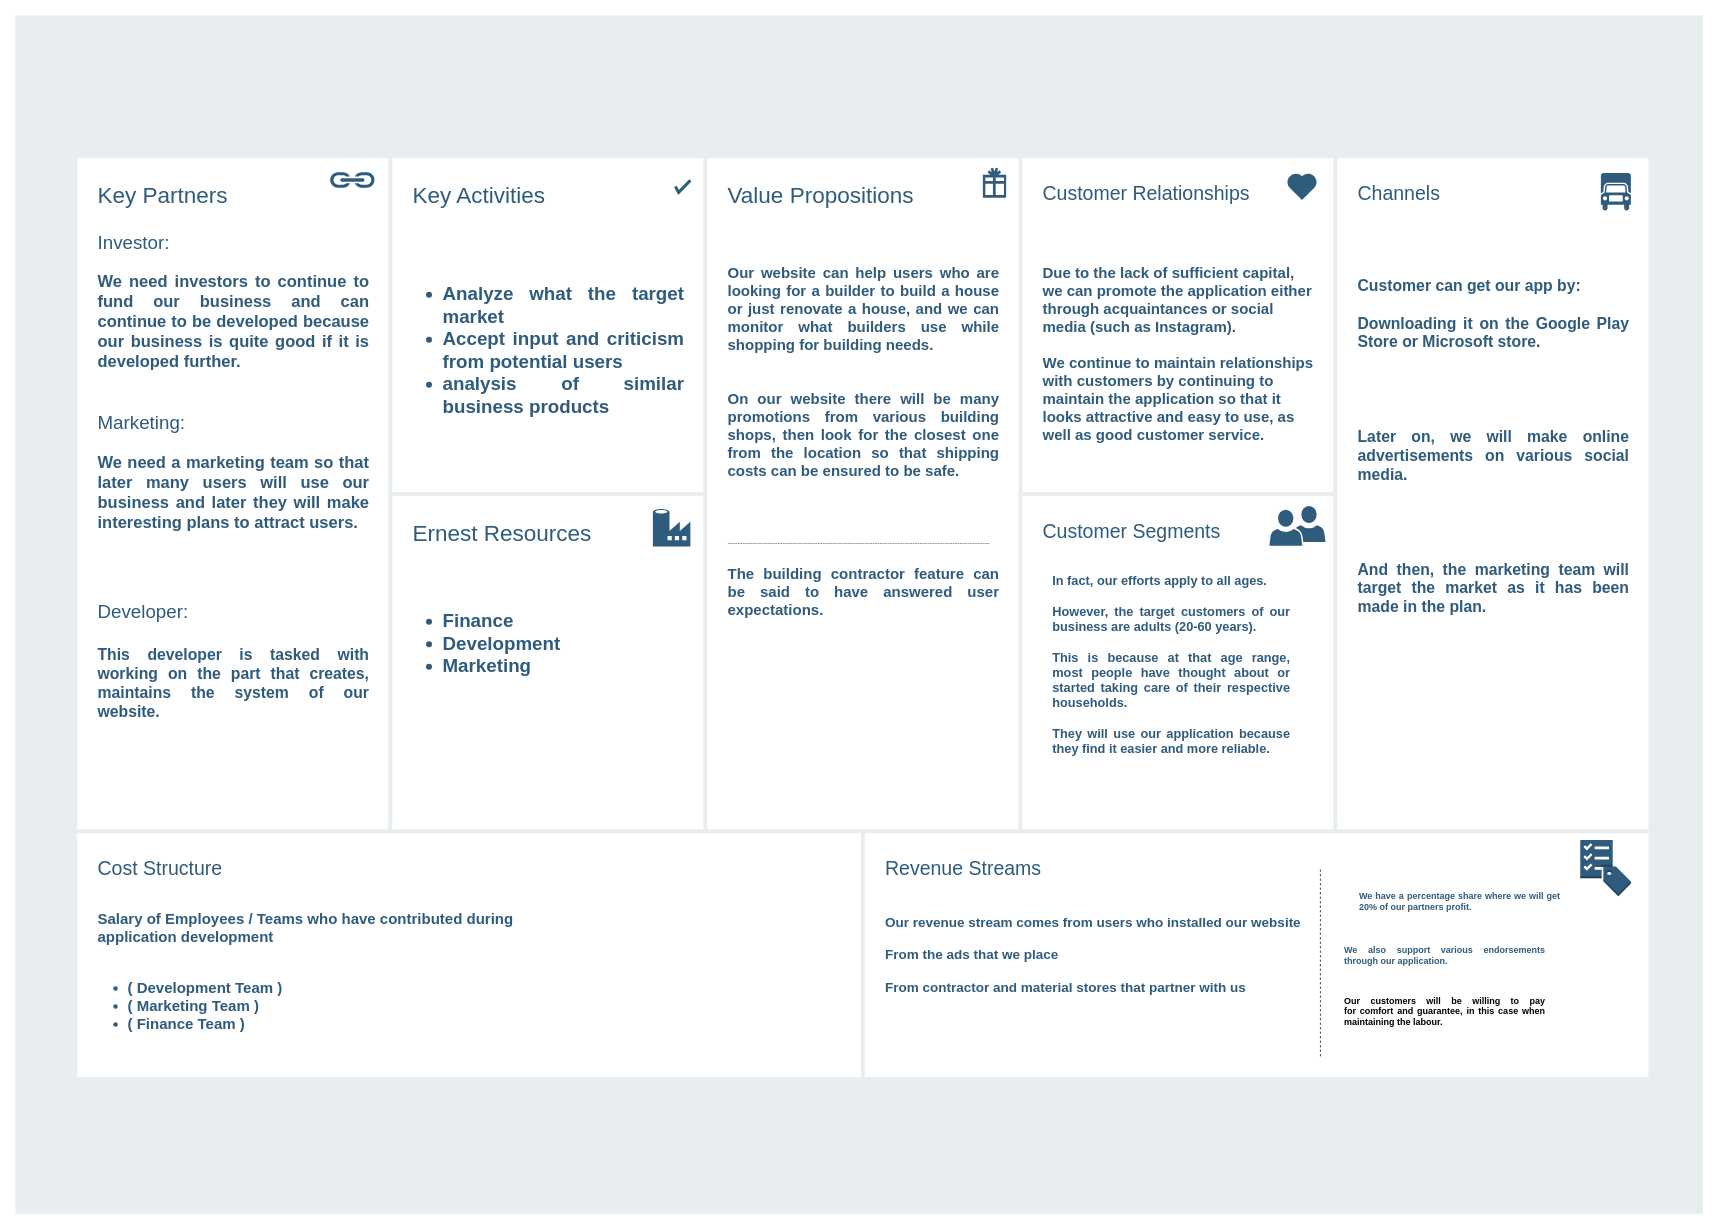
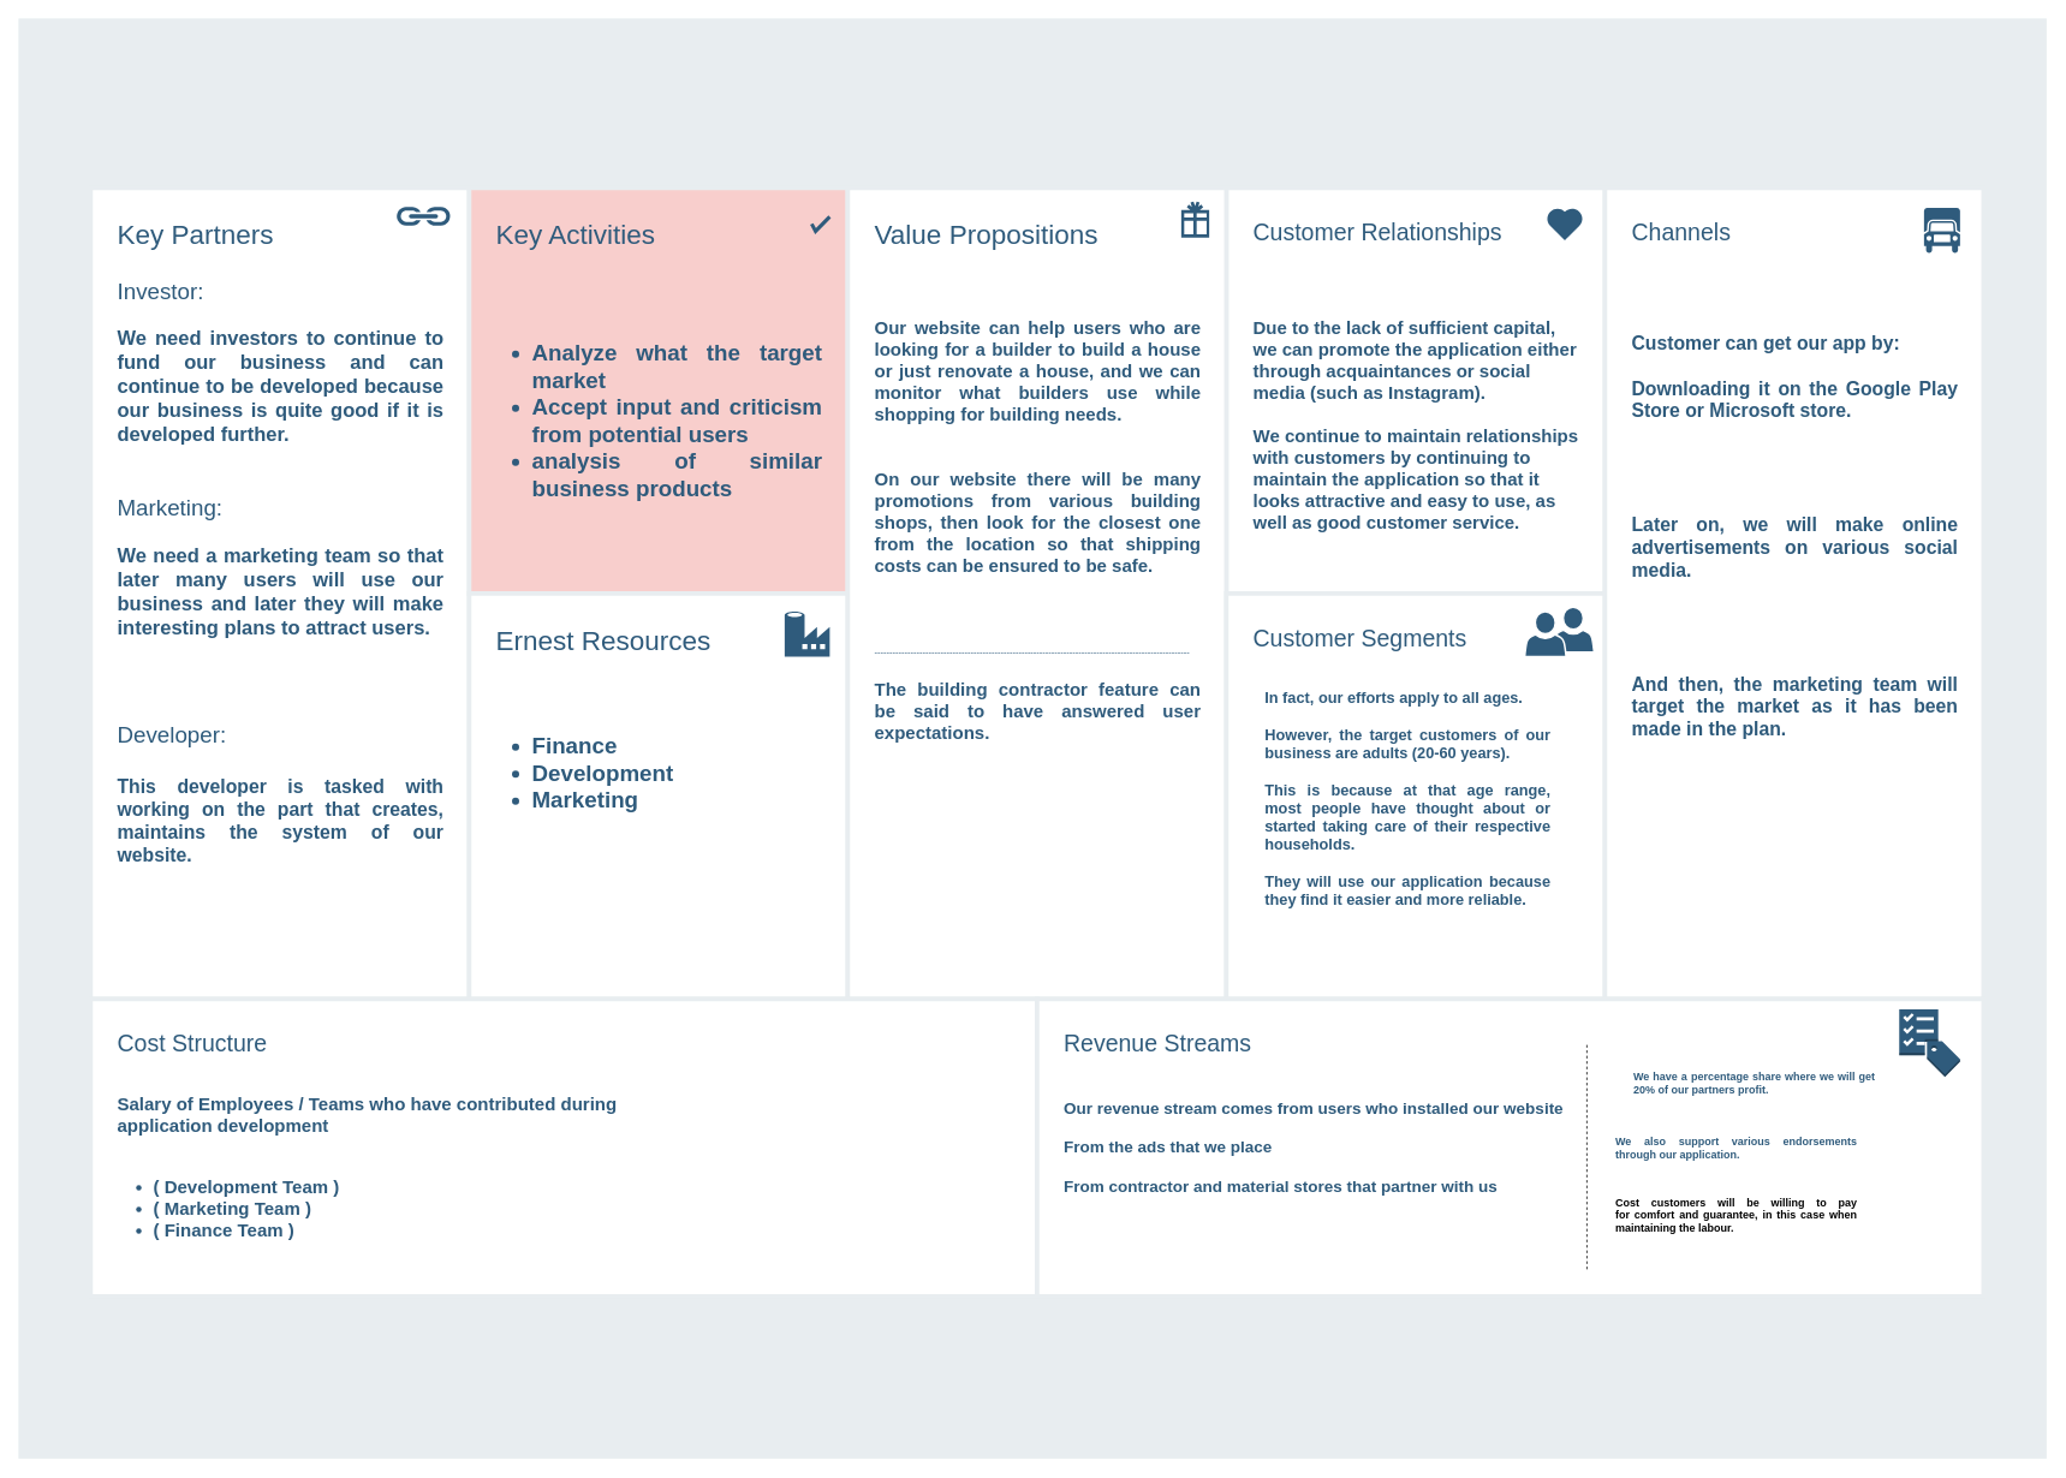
- <mxCell id="5" value="&lt;font&gt;&lt;font style=&quot;font-size: 30px&quot;&gt;Key Activities&lt;/font&gt;&lt;br style=&quot;font-size: 12px&quot;&gt;&lt;/font&gt;&lt;font style=&quot;font-size: 20px&quot;&gt;&lt;br style=&quot;font-size: 12px&quot;&gt;&lt;div&gt;&lt;br&gt;&lt;/div&gt;&lt;div&gt;&lt;br&gt;&lt;/div&gt;&lt;div style=&quot;font-size: 25px&quot;&gt;&lt;ul&gt;&lt;li style=&quot;text-align: justify&quot;&gt;&lt;b&gt;Analyze what the target market&lt;/b&gt;&lt;/li&gt;&lt;li style=&quot;text-align: justify&quot;&gt;&lt;b&gt;Accept input and criticism from potential users&lt;br&gt;&lt;/b&gt;&lt;/li&gt;&lt;li style=&quot;text-align: justify&quot;&gt;&lt;b&gt;analysis of similar business products&lt;/b&gt;&lt;br&gt;&lt;/li&gt;&lt;/ul&gt;&lt;/div&gt;&lt;/font&gt;" style="rounded=0;whiteSpace=wrap;html=1;shadow=0;labelBackgroundColor=none;strokeColor=#e8edf0;strokeWidth=5;fillColor=#ffffff;fontSize=12;fontColor=#2F5B7C;align=left;verticalAlign=top;spacing=30;" vertex="1" parent="1"><mxGeometry x="520" y="208" width="420" height="450" as="geometry" /></mxCell>
+ <mxCell id="5" value="&lt;font&gt;&lt;font style=&quot;font-size: 30px&quot;&gt;Key Activities&lt;/font&gt;&lt;br style=&quot;font-size: 12px&quot;&gt;&lt;/font&gt;&lt;font style=&quot;font-size: 20px&quot;&gt;&lt;br style=&quot;font-size: 12px&quot;&gt;&lt;div&gt;&lt;br&gt;&lt;/div&gt;&lt;div&gt;&lt;br&gt;&lt;/div&gt;&lt;div style=&quot;font-size: 25px&quot;&gt;&lt;ul&gt;&lt;li style=&quot;text-align: justify&quot;&gt;&lt;b&gt;Analyze what the target market&lt;/b&gt;&lt;/li&gt;&lt;li style=&quot;text-align: justify&quot;&gt;&lt;b&gt;Accept input and criticism from potential users&lt;br&gt;&lt;/b&gt;&lt;/li&gt;&lt;li style=&quot;text-align: justify&quot;&gt;&lt;b&gt;analysis of similar business products&lt;/b&gt;&lt;br&gt;&lt;/li&gt;&lt;/ul&gt;&lt;/div&gt;&lt;/font&gt;" style="rounded=0;whiteSpace=wrap;html=1;shadow=0;labelBackgroundColor=none;strokeColor=#e8edf0;strokeWidth=5;fillColor=#f8cecc;fontSize=12;fontColor=#2F5B7C;align=left;verticalAlign=top;spacing=30;" vertex="1" parent="1"><mxGeometry x="520" y="208" width="420" height="450" as="geometry" /></mxCell>
- <mxCell id="27" value="&lt;div style=&quot;text-align: justify&quot;&gt;&lt;div&gt;&lt;b&gt;Our customers will be willing to pay for&amp;nbsp;&lt;span&gt;comfort and guarantee, in this case when maintaining the labour.&lt;/span&gt;&lt;/b&gt;&lt;/div&gt;&lt;/div&gt;" style="text;html=1;strokeColor=none;fillColor=none;align=left;verticalAlign=middle;whiteSpace=wrap;rounded=0;fontSize=12;" vertex="1" parent="1"><mxGeometry x="1790" y="1328" width="270" height="40" as="geometry" /></mxCell>
+ <mxCell id="27" value="&lt;div style=&quot;text-align: justify&quot;&gt;&lt;div&gt;&lt;b&gt;Cost customers will be willing to pay for&amp;nbsp;&lt;span&gt;comfort and guarantee, in this case when maintaining the labour.&lt;/span&gt;&lt;/b&gt;&lt;/div&gt;&lt;/div&gt;" style="text;html=1;strokeColor=none;fillColor=none;align=left;verticalAlign=middle;whiteSpace=wrap;rounded=0;fontSize=12;" vertex="1" parent="1"><mxGeometry x="1790" y="1328" width="270" height="40" as="geometry" /></mxCell>
